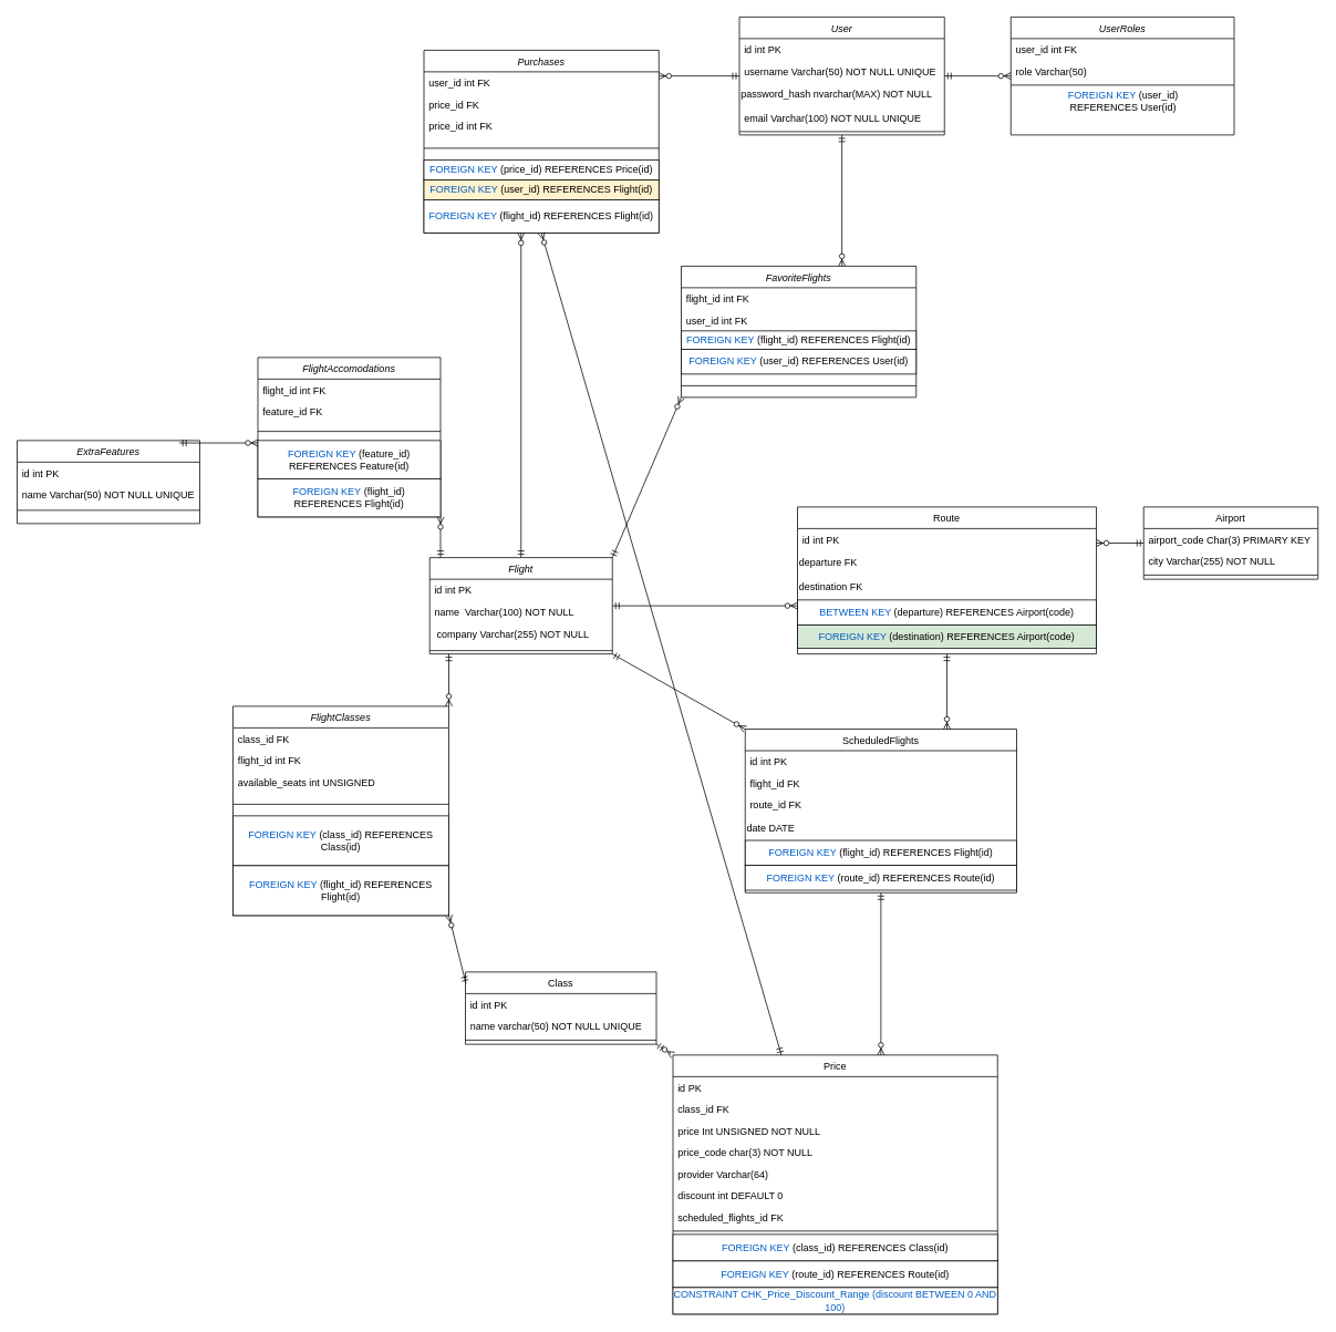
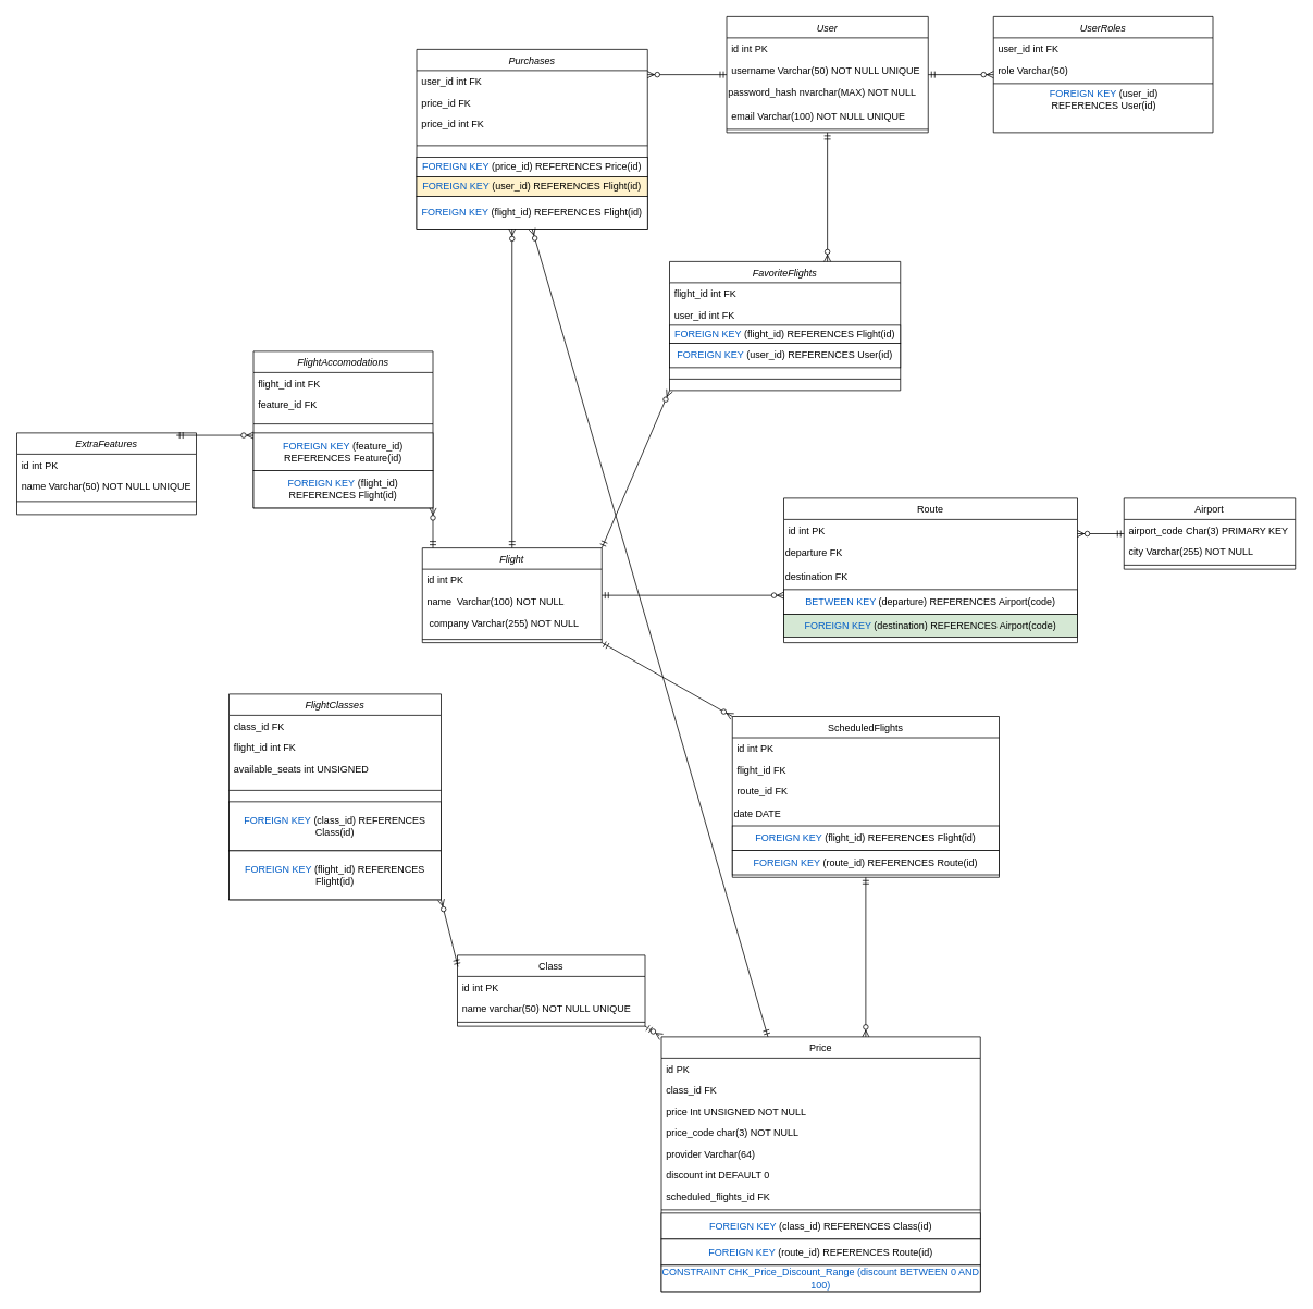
- <mxCell id="56" value="" style="edgeStyle=orthogonalEdgeStyle;fontSize=12;html=1;endArrow=ERzeroToMany;startArrow=ERmandOne;rounded=0;noEdgeStyle=1;orthogonal=1;" parent="1" source="2" target="49" edge="1"><mxGeometry width="100" height="100" relative="1" as="geometry"><mxPoint x="1061" y="11" as="sourcePoint" /><mxPoint x="827" y="-183" as="targetPoint" /><Array as="points" /></mxGeometry></mxCell>
- <mxCell id="88" value="" style="edgeStyle=orthogonalEdgeStyle;fontSize=12;html=1;endArrow=ERzeroToMany;startArrow=ERmandOne;rounded=0;noEdgeStyle=1;orthogonal=1;" parent="1" source="11" target="58" edge="1"><mxGeometry width="100" height="100" relative="1" as="geometry"><mxPoint x="977" y="867" as="sourcePoint" /><mxPoint x="977" y="920" as="targetPoint" /><Array as="points" /></mxGeometry></mxCell>
